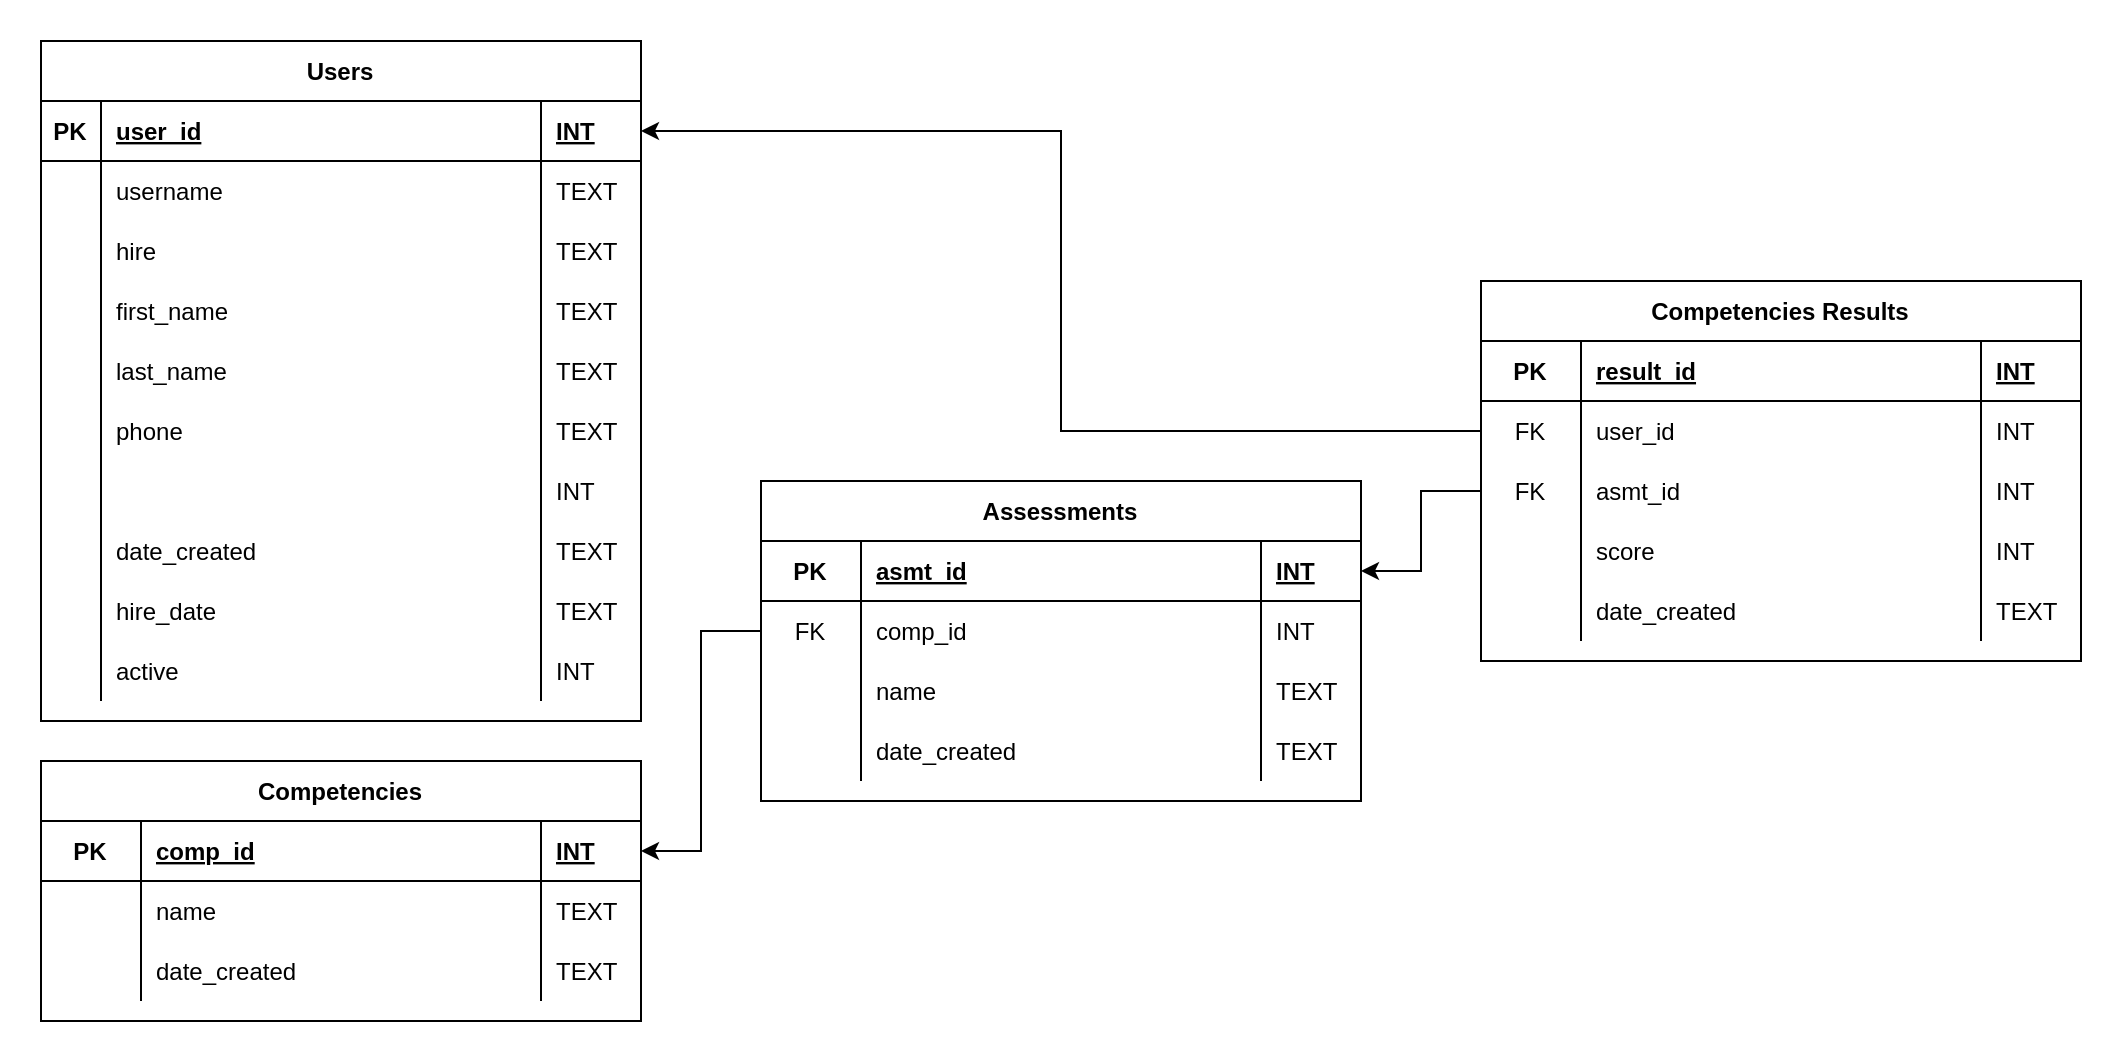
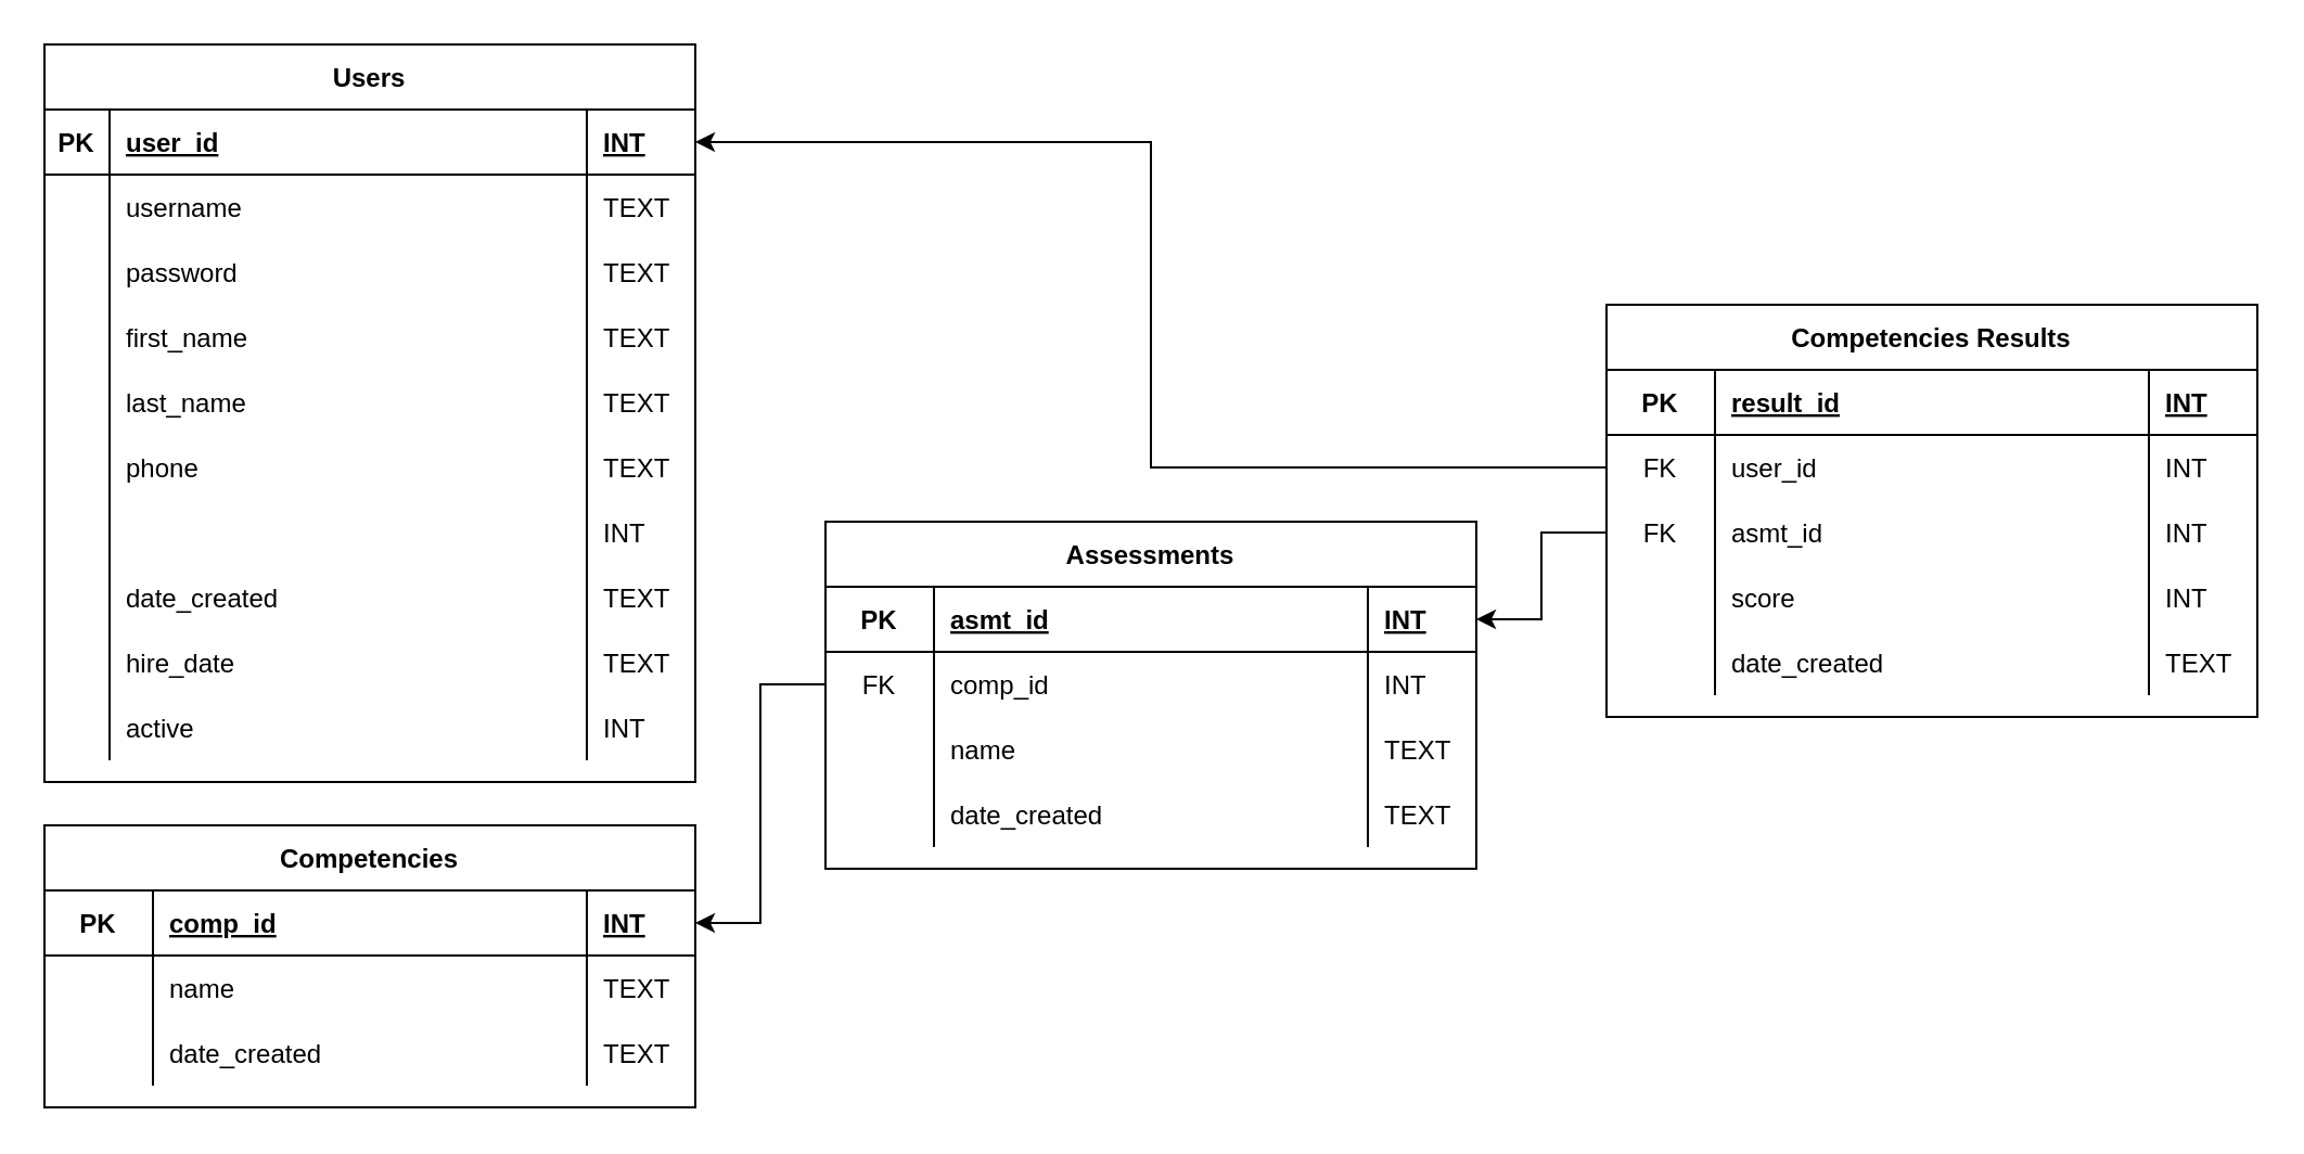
- <mxCell id="26" value="hire" style="shape=partialRectangle;overflow=hidden;connectable=0;fillColor=none;top=0;left=0;bottom=0;right=0;align=left;spacingLeft=6;" vertex="1" parent="24"><mxGeometry x="30" width="220" height="30" as="geometry"><mxRectangle width="220" height="30" as="alternateBounds" /></mxGeometry></mxCell>
+ <mxCell id="26" value="password" style="shape=partialRectangle;overflow=hidden;connectable=0;fillColor=none;top=0;left=0;bottom=0;right=0;align=left;spacingLeft=6;" vertex="1" parent="24"><mxGeometry x="30" width="220" height="30" as="geometry"><mxRectangle width="220" height="30" as="alternateBounds" /></mxGeometry></mxCell>
